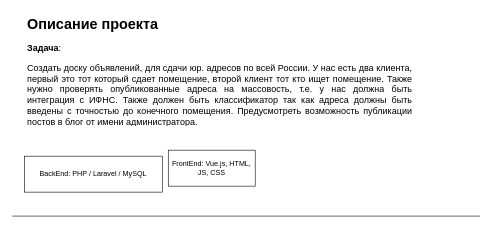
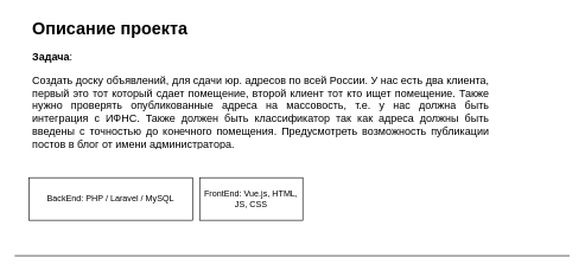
- <mxCell id="4" value="BackEnd: PHP / Laravel / MySQL" style="rounded=0;whiteSpace=wrap;html=1;" vertex="1" parent="1"><mxGeometry x="40" y="260" width="230" height="60" as="geometry" /></mxCell>
+ <mxCell id="4" value="BackEnd: PHP / Laravel / MySQL" style="rounded=0;whiteSpace=wrap;html=1;" vertex="1" parent="1"><mxGeometry x="40" y="250" width="230" height="60" as="geometry" /></mxCell>
